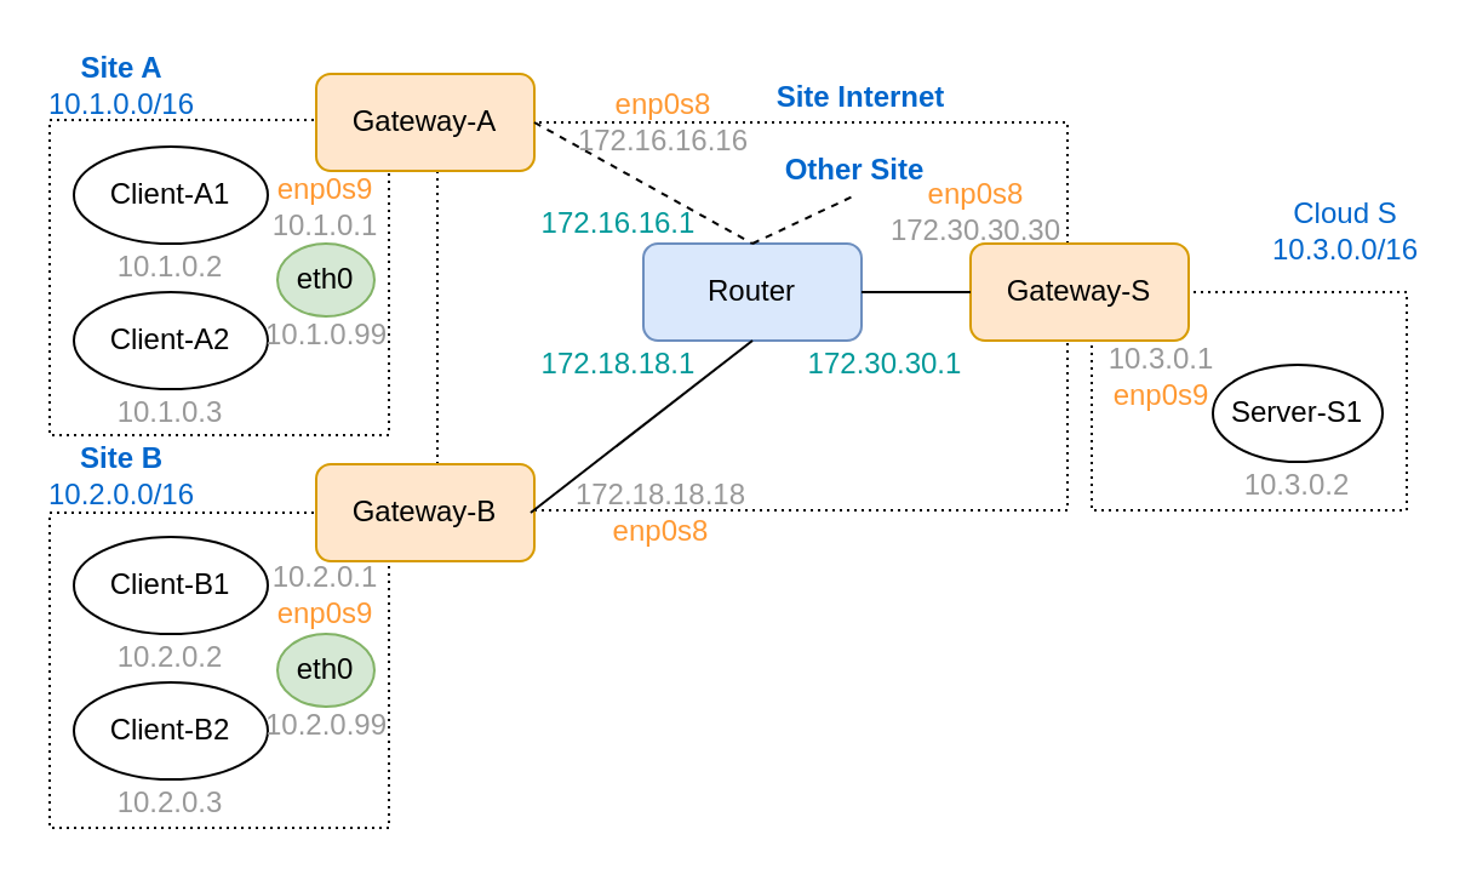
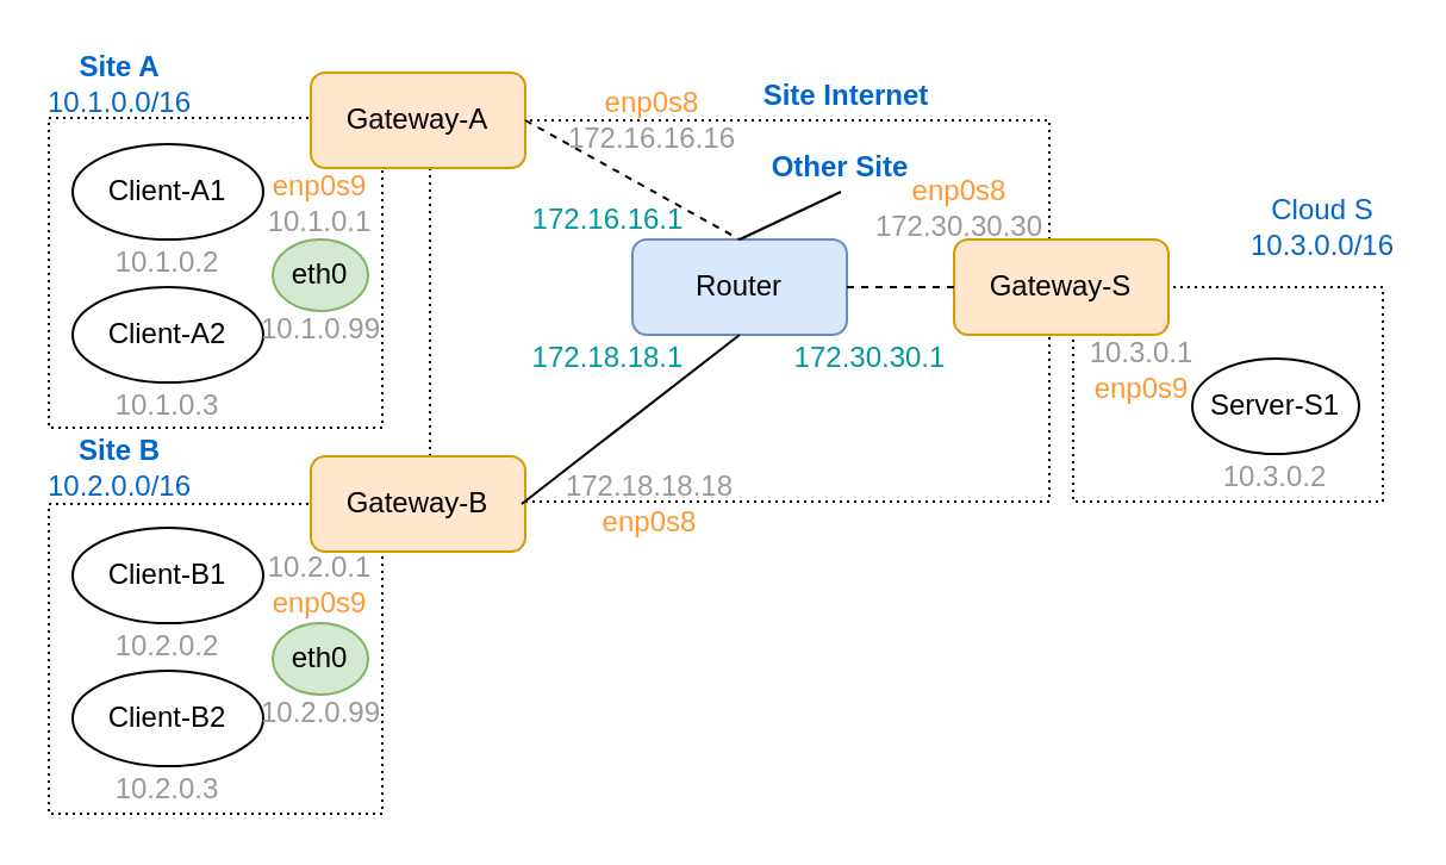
- <mxCell id="22" value="" style="endArrow=none;html=1;rounded=0;exitX=0.5;exitY=0;exitDx=0;exitDy=0;entryX=0.5;entryY=1;entryDx=0;entryDy=0;dashed=1;" parent="1" source="12" target="21" edge="1"><mxGeometry width="50" height="50" relative="1" as="geometry"><mxPoint x="228.48" y="231.02" as="sourcePoint" /><mxPoint x="320" y="150" as="targetPoint" /></mxGeometry></mxCell>
+ <mxCell id="22" value="" style="endArrow=none;html=1;rounded=0;exitX=0.5;exitY=0;exitDx=0;exitDy=0;entryX=0.5;entryY=1;entryDx=0;entryDy=0;" parent="1" source="12" target="21" edge="1"><mxGeometry width="50" height="50" relative="1" as="geometry"><mxPoint x="228.48" y="231.02" as="sourcePoint" /><mxPoint x="320" y="150" as="targetPoint" /></mxGeometry></mxCell>
- <mxCell id="16" value="" style="endArrow=none;html=1;rounded=0;exitX=1;exitY=0.5;exitDx=0;exitDy=0;entryX=0;entryY=0.5;entryDx=0;entryDy=0;" parent="1" source="12" target="13" edge="1"><mxGeometry width="50" height="50" relative="1" as="geometry"><mxPoint x="228.48" y="231.02" as="sourcePoint" /><mxPoint x="320" y="150" as="targetPoint" /></mxGeometry></mxCell>
+ <mxCell id="16" value="" style="endArrow=none;html=1;rounded=0;exitX=1;exitY=0.5;exitDx=0;exitDy=0;entryX=0;entryY=0.5;entryDx=0;entryDy=0;dashed=1;" parent="1" source="12" target="13" edge="1"><mxGeometry width="50" height="50" relative="1" as="geometry"><mxPoint x="228.48" y="231.02" as="sourcePoint" /><mxPoint x="320" y="150" as="targetPoint" /></mxGeometry></mxCell>
